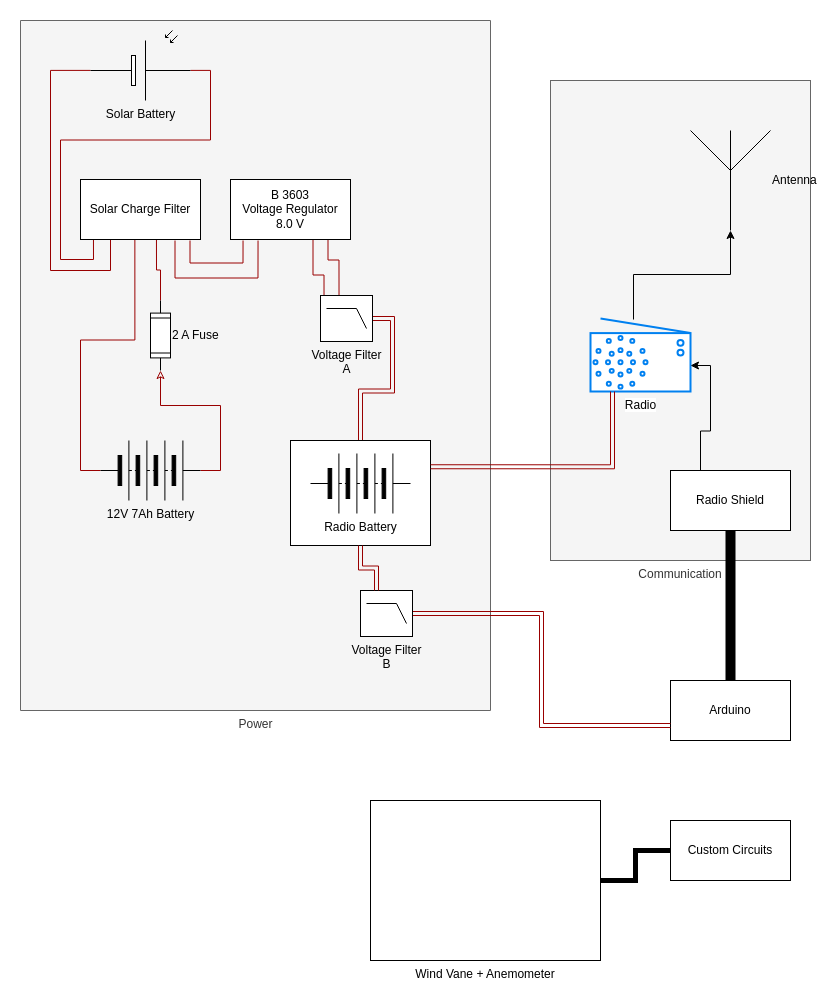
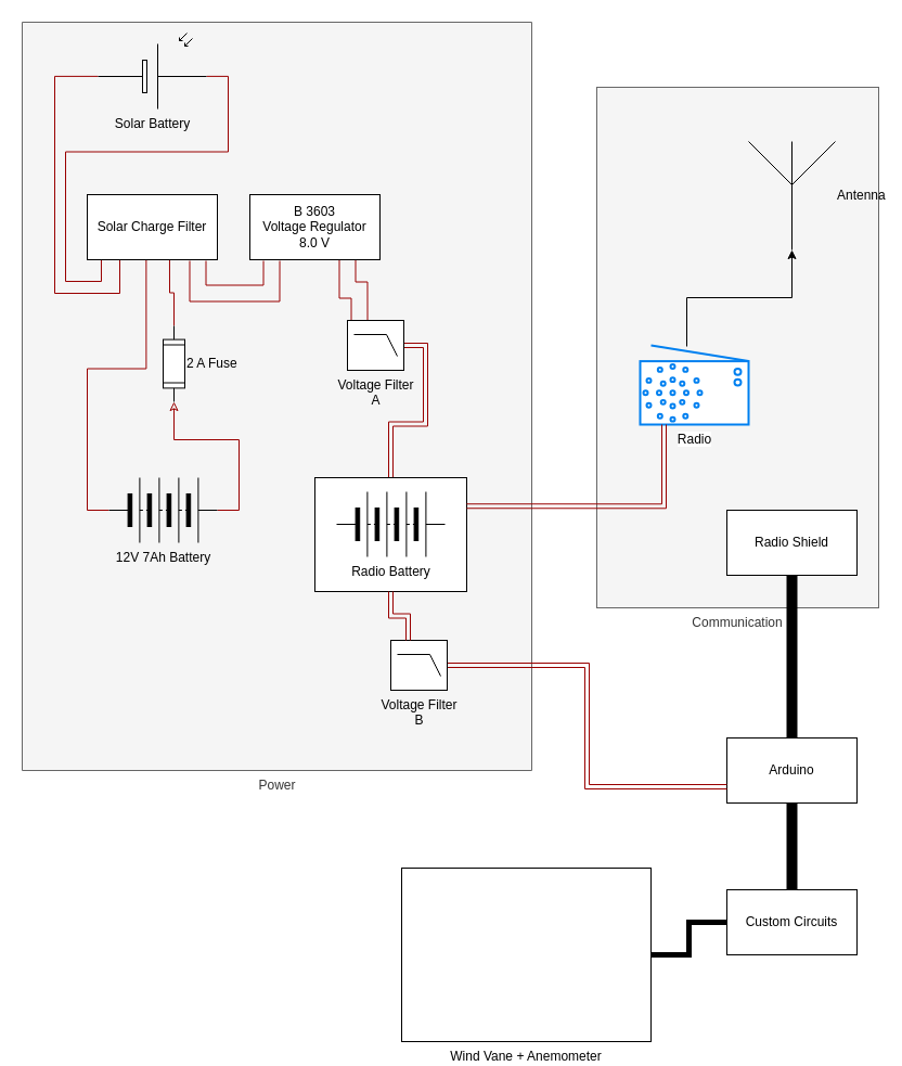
- <mxCell id="25" style="edgeStyle=orthogonalEdgeStyle;rounded=0;orthogonalLoop=1;jettySize=auto;html=1;exitX=0.25;exitY=0;exitDx=0;exitDy=0;entryX=1;entryY=0.644;entryDx=0;entryDy=0;entryPerimeter=0;" edge="1" parent="1" source="26" target="11"><mxGeometry relative="1" as="geometry" /></mxCell>
+ <mxCell id="21" value="" style="edgeStyle=orthogonalEdgeStyle;rounded=0;orthogonalLoop=1;jettySize=auto;html=1;shadow=0;sourcePerimeterSpacing=0;endArrow=none;endFill=0;strokeColor=#000000;strokeWidth=10;" edge="1" parent="1" source="22" target="24"><mxGeometry relative="1" as="geometry" /></mxCell>
